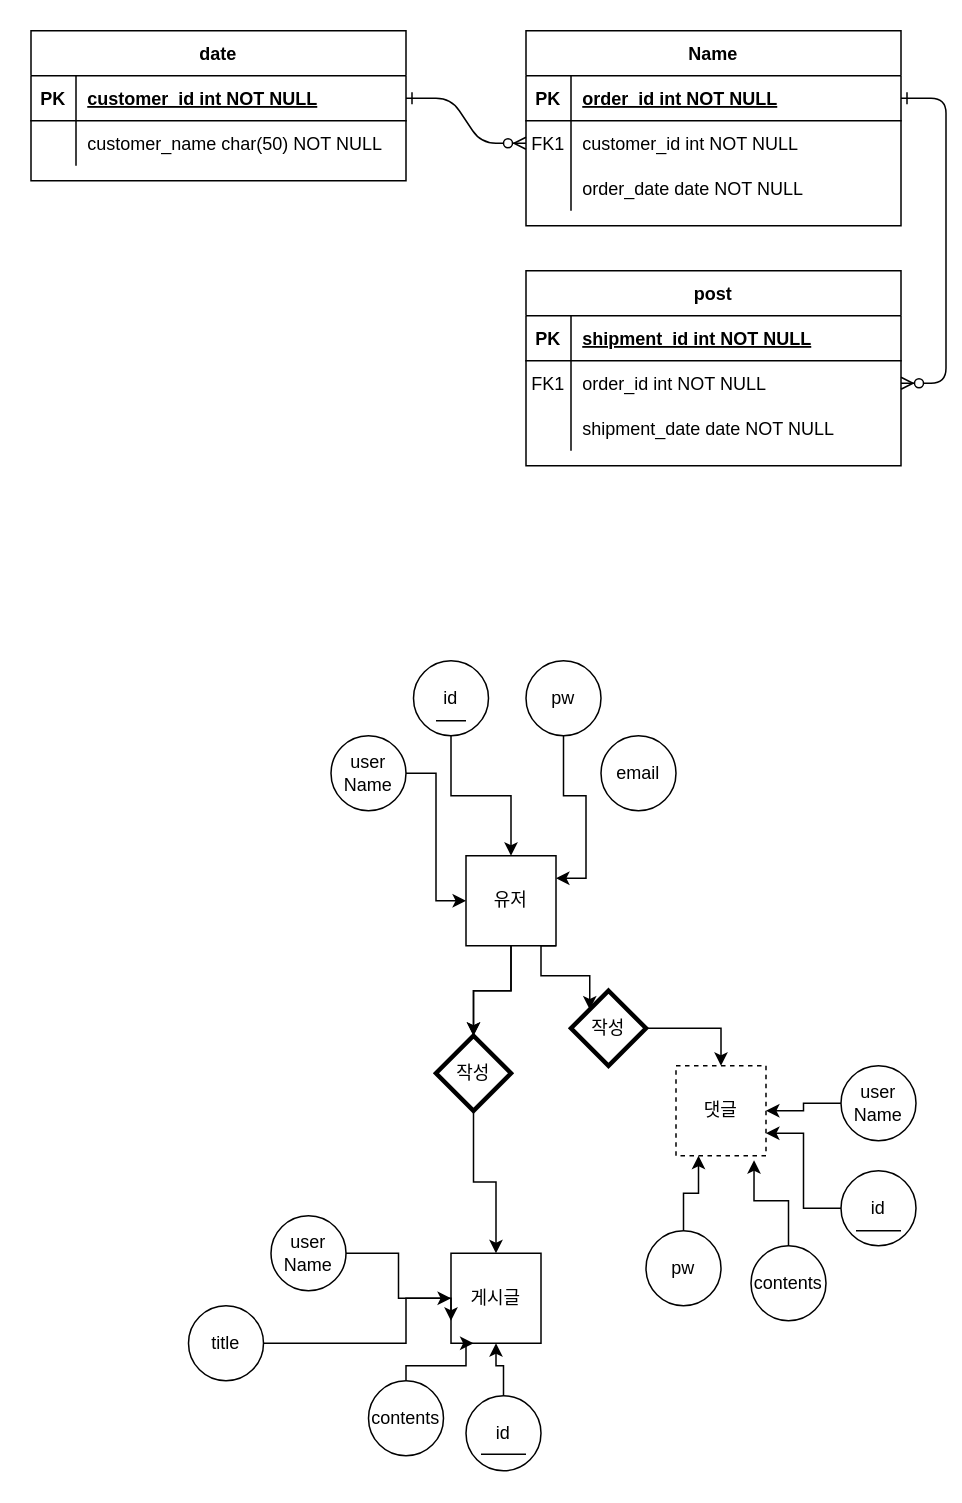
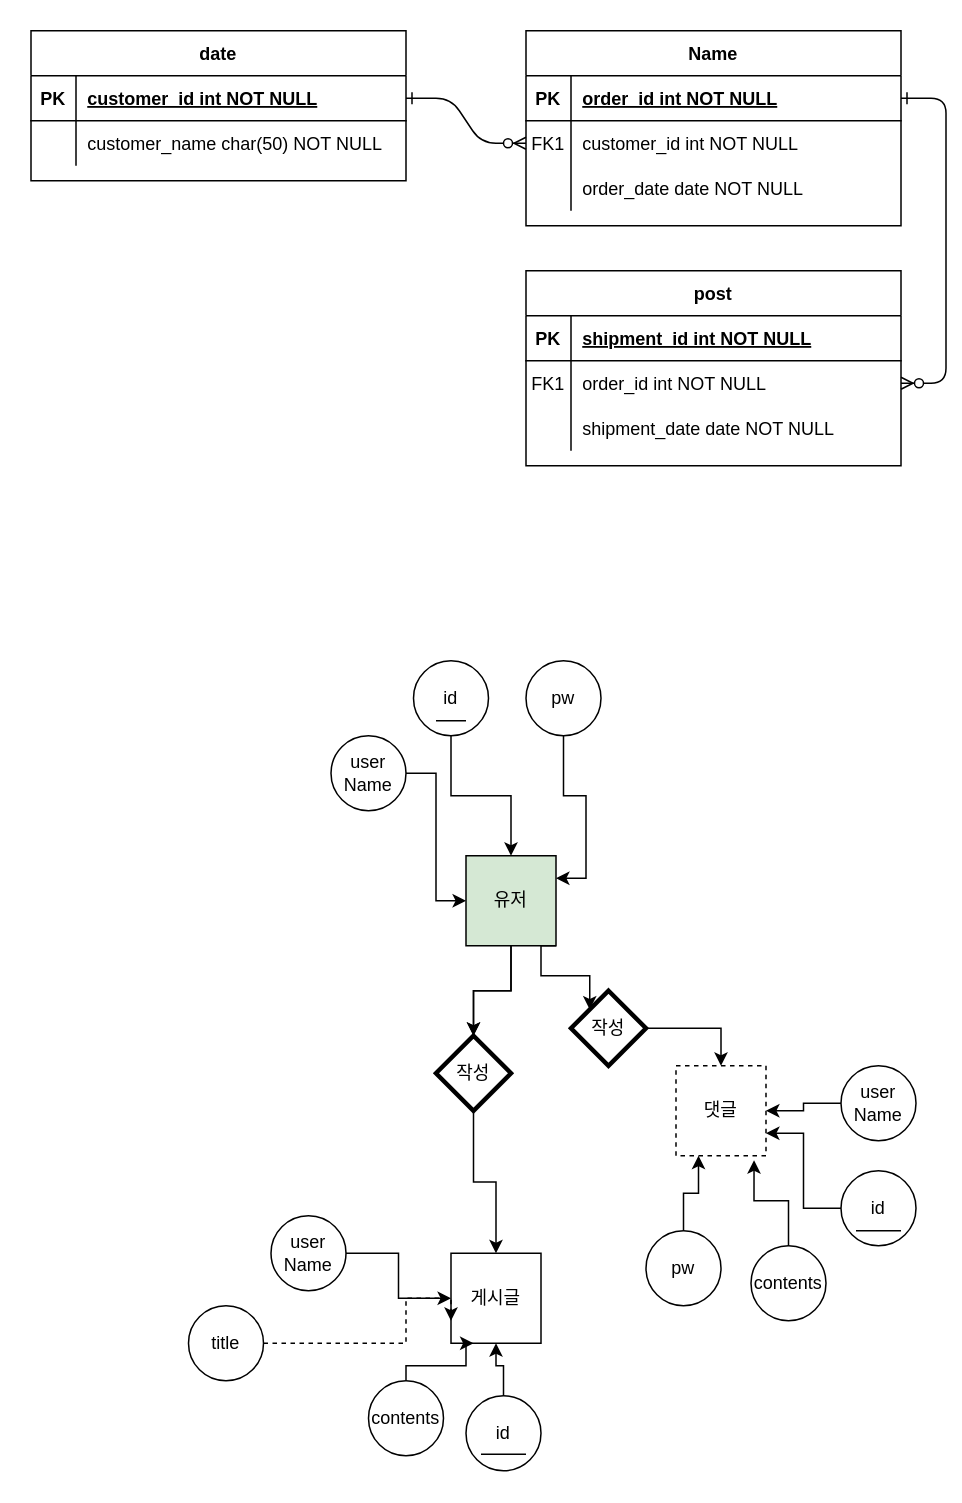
- <mxCell id="40" value="email" style="ellipse;whiteSpace=wrap;html=1;aspect=fixed;" vertex="1" parent="1"><mxGeometry x="400" y="490" width="50" height="50" as="geometry" /></mxCell>
- <mxCell id="34" value="유저" style="whiteSpace=wrap;html=1;aspect=fixed;" vertex="1" parent="1"><mxGeometry x="310" y="570" width="60" height="60" as="geometry" /></mxCell>
+ <mxCell id="34" value="유저" style="whiteSpace=wrap;html=1;aspect=fixed;fillColor=#d5e8d4;" vertex="1" parent="1"><mxGeometry x="310" y="570" width="60" height="60" as="geometry" /></mxCell>
- <mxCell id="59" value="" style="edgeStyle=orthogonalEdgeStyle;rounded=0;orthogonalLoop=1;jettySize=auto;html=1;entryX=0;entryY=0.75;entryDx=0;entryDy=0;" edge="1" parent="1" source="60" target="35"><mxGeometry relative="1" as="geometry"><mxPoint x="290" y="880" as="targetPoint" /><Array as="points"><mxPoint x="270" y="895" /><mxPoint x="270" y="865" /></Array></mxGeometry></mxCell>
+ <mxCell id="59" value="" style="edgeStyle=orthogonalEdgeStyle;rounded=0;orthogonalLoop=1;jettySize=auto;html=1;entryX=0;entryY=0.75;entryDx=0;entryDy=0;dashed=1;" edge="1" parent="1" source="60" target="35"><mxGeometry relative="1" as="geometry"><mxPoint x="290" y="880" as="targetPoint" /><Array as="points"><mxPoint x="270" y="895" /><mxPoint x="270" y="865" /></Array></mxGeometry></mxCell>
